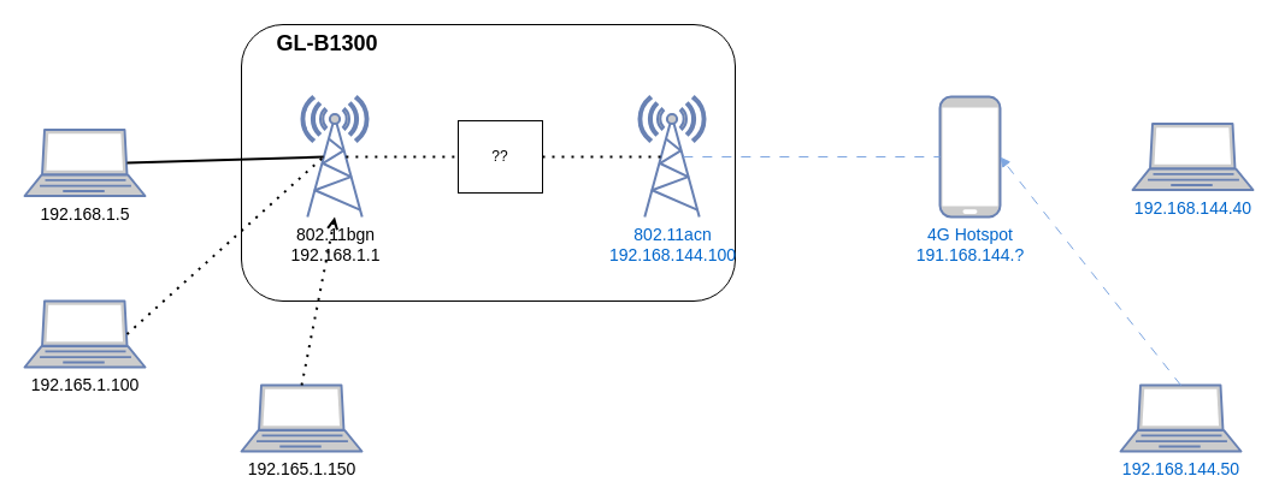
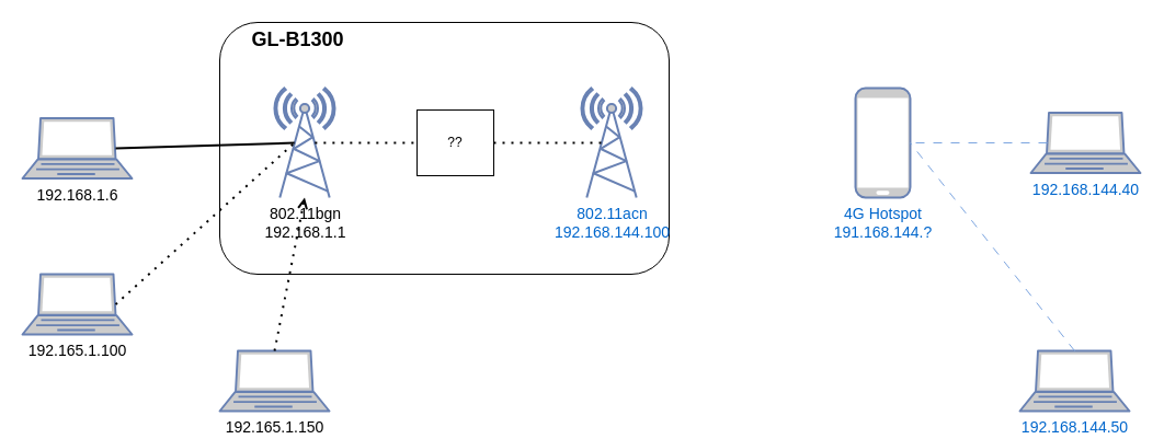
- <mxCell id="11" value="" style="endArrow=none;dashed=1;html=1;rounded=0;exitX=0.67;exitY=0.5;exitDx=0;exitDy=0;exitPerimeter=0;entryX=0;entryY=0.5;entryDx=0;entryDy=0;entryPerimeter=0;dashPattern=8 8;strokeColor=#7EA6E0;" parent="1" source="4" target="5" edge="1"><mxGeometry width="50" height="50" relative="1" as="geometry"><mxPoint x="540" y="140" as="sourcePoint" /><mxPoint x="590" y="90" as="targetPoint" /></mxGeometry></mxCell>
+ <mxCell id="18" value="" style="endArrow=none;dashed=1;html=1;rounded=0;entryX=1;entryY=0.5;entryDx=0;entryDy=0;entryPerimeter=0;exitX=0.15;exitY=0.5;exitDx=0;exitDy=0;exitPerimeter=0;dashPattern=8 8;strokeColor=#7EA6E0;" parent="1" source="17" target="5" edge="1"><mxGeometry width="50" height="50" relative="1" as="geometry"><mxPoint x="990" y="330" as="sourcePoint" /><mxPoint x="840" y="140" as="targetPoint" /></mxGeometry></mxCell>
- <mxCell id="9" value="" style="endArrow=block;dashed=1;html=1;rounded=0;entryX=1;entryY=0.5;entryDx=0;entryDy=0;entryPerimeter=0;exitX=0.5;exitY=0;exitDx=0;exitDy=0;exitPerimeter=0;dashPattern=8 8;strokeColor=#7EA6E0;" parent="1" source="8" target="5" edge="1"><mxGeometry width="50" height="50" relative="1" as="geometry"><mxPoint x="540" y="140" as="sourcePoint" /><mxPoint x="590" y="90" as="targetPoint" /></mxGeometry></mxCell>
+ <mxCell id="9" value="" style="endArrow=none;dashed=1;html=1;rounded=0;entryX=1;entryY=0.5;entryDx=0;entryDy=0;entryPerimeter=0;exitX=0.5;exitY=0;exitDx=0;exitDy=0;exitPerimeter=0;dashPattern=8 8;strokeColor=#7EA6E0;" parent="1" source="8" target="5" edge="1"><mxGeometry width="50" height="50" relative="1" as="geometry"><mxPoint x="540" y="140" as="sourcePoint" /><mxPoint x="590" y="90" as="targetPoint" /></mxGeometry></mxCell>
- <mxCell id="10" value="&lt;font color=&quot;#000000&quot; style=&quot;font-size: 14px;&quot;&gt;192.168.1.5&lt;/font&gt;" style="fontColor=#0066CC;verticalAlign=top;verticalLabelPosition=bottom;labelPosition=center;align=center;html=1;outlineConnect=0;fillColor=#CCCCCC;strokeColor=#6881B3;gradientColor=none;gradientDirection=north;strokeWidth=2;shape=mxgraph.networks.laptop;" parent="1" vertex="1"><mxGeometry y="107.5" width="100" height="55" as="geometry" x="20" /></mxCell>
+ <mxCell id="10" value="&lt;font color=&quot;#000000&quot; style=&quot;font-size: 14px;&quot;&gt;192.168.1.6&lt;/font&gt;" style="fontColor=#0066CC;verticalAlign=top;verticalLabelPosition=bottom;labelPosition=center;align=center;html=1;outlineConnect=0;fillColor=#CCCCCC;strokeColor=#6881B3;gradientColor=none;gradientDirection=north;strokeWidth=2;shape=mxgraph.networks.laptop;" parent="1" vertex="1"><mxGeometry y="107.5" width="100" height="55" as="geometry" x="20" /></mxCell>
